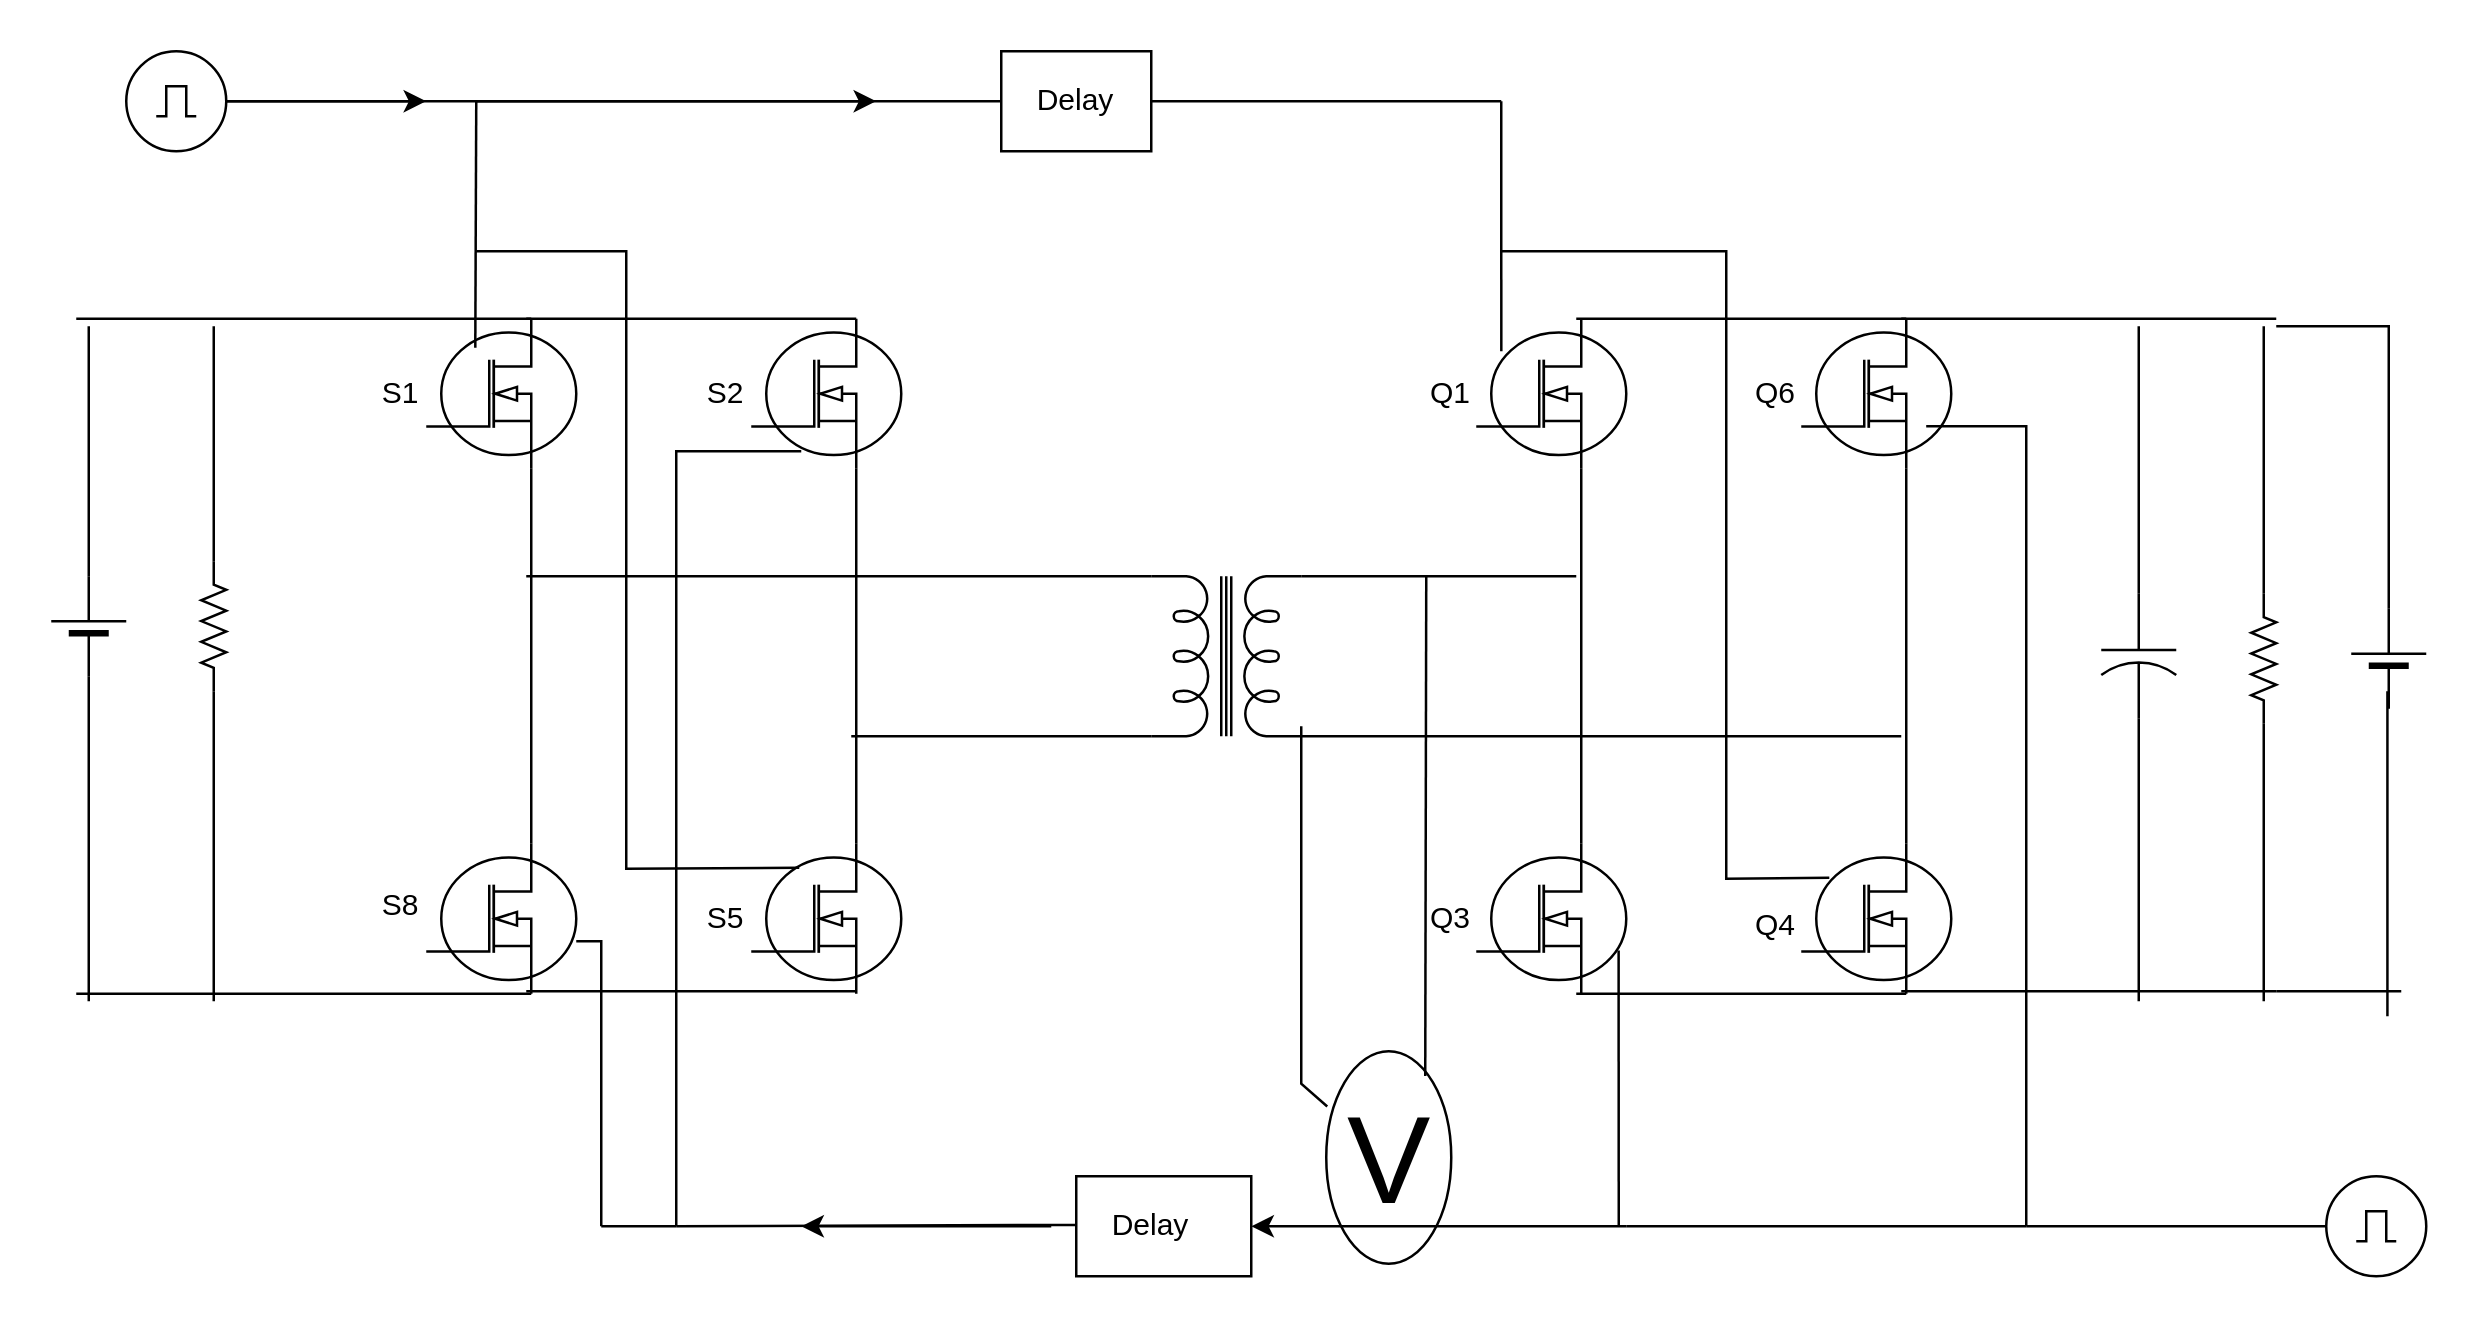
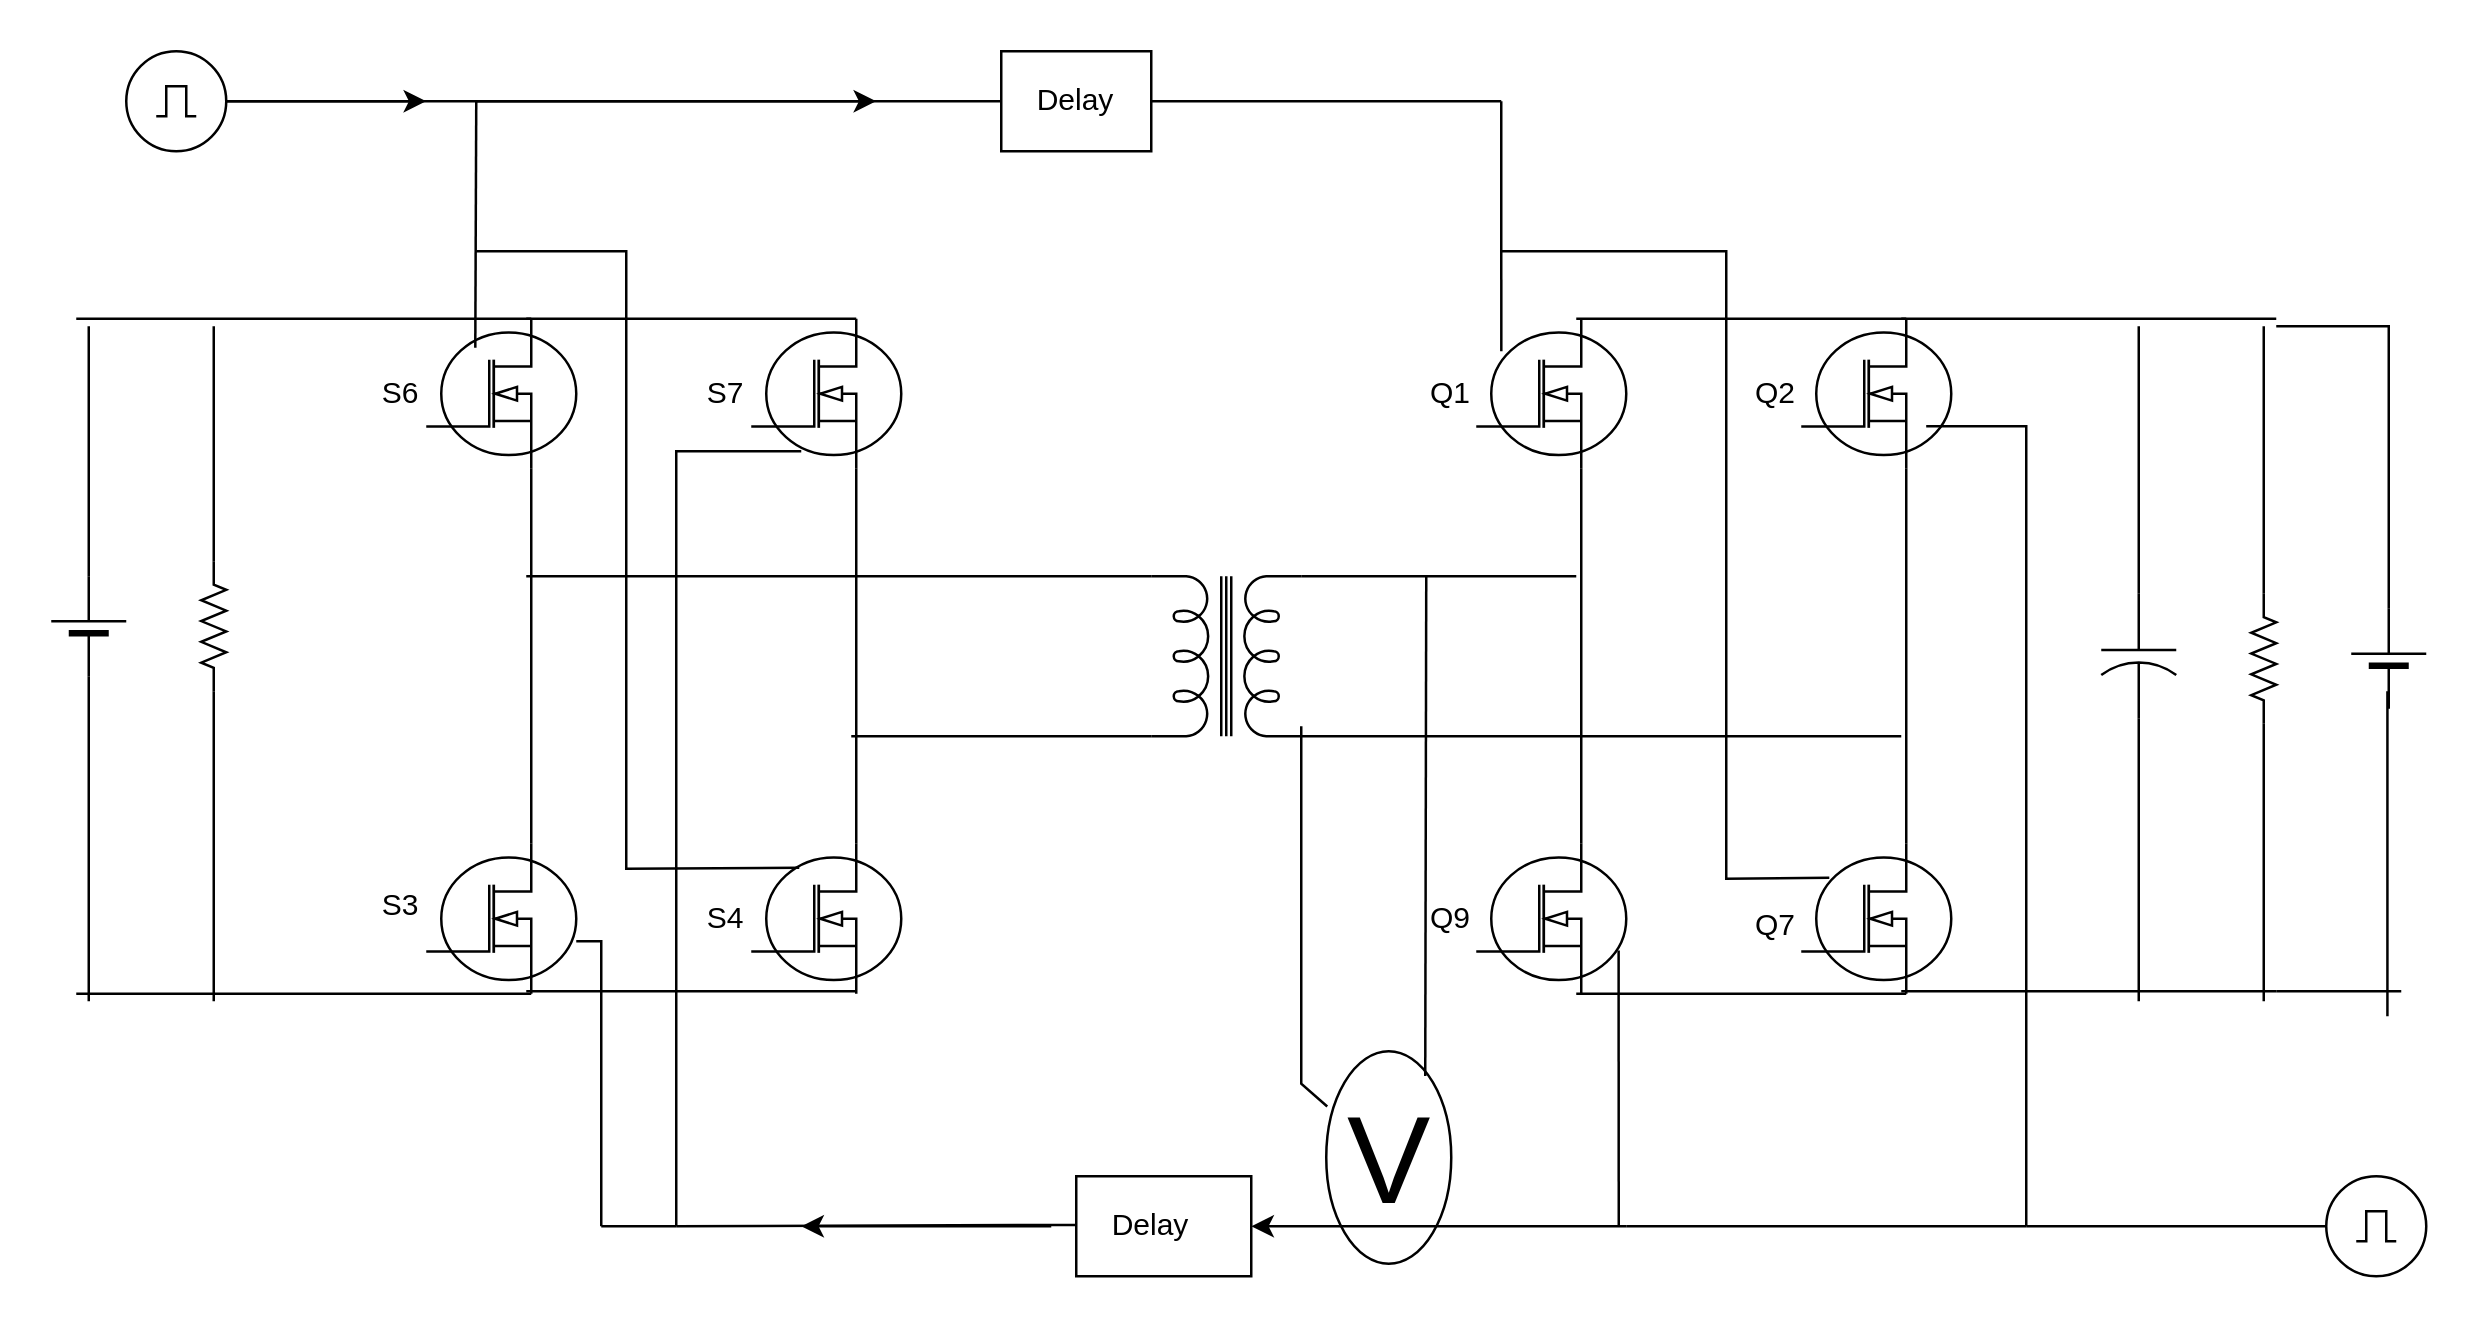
- <mxCell id="50" value="S1" style="text;html=1;strokeColor=none;fillColor=none;align=center;verticalAlign=middle;whiteSpace=wrap;rounded=0;" vertex="1" parent="1"><mxGeometry x="130" y="142" width="60" height="30" as="geometry" /></mxCell>
+ <mxCell id="50" value="S6" style="text;html=1;strokeColor=none;fillColor=none;align=center;verticalAlign=middle;whiteSpace=wrap;rounded=0;" vertex="1" parent="1"><mxGeometry x="130" y="142" width="60" height="30" as="geometry" /></mxCell>
- <mxCell id="51" value="S2" style="text;html=1;strokeColor=none;fillColor=none;align=center;verticalAlign=middle;whiteSpace=wrap;rounded=0;" vertex="1" parent="1"><mxGeometry x="260" y="142" width="60" height="30" as="geometry" /></mxCell>
+ <mxCell id="51" value="S7" style="text;html=1;strokeColor=none;fillColor=none;align=center;verticalAlign=middle;whiteSpace=wrap;rounded=0;" vertex="1" parent="1"><mxGeometry x="260" y="142" width="60" height="30" as="geometry" /></mxCell>
- <mxCell id="55" value="Q6" style="text;html=1;strokeColor=none;fillColor=none;align=center;verticalAlign=middle;whiteSpace=wrap;rounded=0;" vertex="1" parent="1"><mxGeometry x="680" y="142" width="60" height="30" as="geometry" /></mxCell>
+ <mxCell id="55" value="Q2" style="text;html=1;strokeColor=none;fillColor=none;align=center;verticalAlign=middle;whiteSpace=wrap;rounded=0;" vertex="1" parent="1"><mxGeometry x="680" y="142" width="60" height="30" as="geometry" /></mxCell>
- <mxCell id="52" value="S8" style="text;html=1;strokeColor=none;fillColor=none;align=center;verticalAlign=middle;whiteSpace=wrap;rounded=0;" vertex="1" parent="1"><mxGeometry x="130" y="347" width="60" height="30" as="geometry" /></mxCell>
+ <mxCell id="52" value="S3" style="text;html=1;strokeColor=none;fillColor=none;align=center;verticalAlign=middle;whiteSpace=wrap;rounded=0;" vertex="1" parent="1"><mxGeometry x="130" y="347" width="60" height="30" as="geometry" /></mxCell>
- <mxCell id="53" value="S5" style="text;html=1;strokeColor=none;fillColor=none;align=center;verticalAlign=middle;whiteSpace=wrap;rounded=0;" vertex="1" parent="1"><mxGeometry x="260" y="352" width="60" height="30" as="geometry" /></mxCell>
+ <mxCell id="53" value="S4" style="text;html=1;strokeColor=none;fillColor=none;align=center;verticalAlign=middle;whiteSpace=wrap;rounded=0;" vertex="1" parent="1"><mxGeometry x="260" y="352" width="60" height="30" as="geometry" /></mxCell>
- <mxCell id="56" value="Q3" style="text;html=1;strokeColor=none;fillColor=none;align=center;verticalAlign=middle;whiteSpace=wrap;rounded=0;" vertex="1" parent="1"><mxGeometry x="550" y="352" width="60" height="30" as="geometry" /></mxCell>
+ <mxCell id="56" value="Q9" style="text;html=1;strokeColor=none;fillColor=none;align=center;verticalAlign=middle;whiteSpace=wrap;rounded=0;" vertex="1" parent="1"><mxGeometry x="550" y="352" width="60" height="30" as="geometry" /></mxCell>
- <mxCell id="57" value="Q4" style="text;html=1;strokeColor=none;fillColor=none;align=center;verticalAlign=middle;whiteSpace=wrap;rounded=0;" vertex="1" parent="1"><mxGeometry x="680" y="355" width="60" height="30" as="geometry" /></mxCell>
+ <mxCell id="57" value="Q7" style="text;html=1;strokeColor=none;fillColor=none;align=center;verticalAlign=middle;whiteSpace=wrap;rounded=0;" vertex="1" parent="1"><mxGeometry x="680" y="355" width="60" height="30" as="geometry" /></mxCell>
